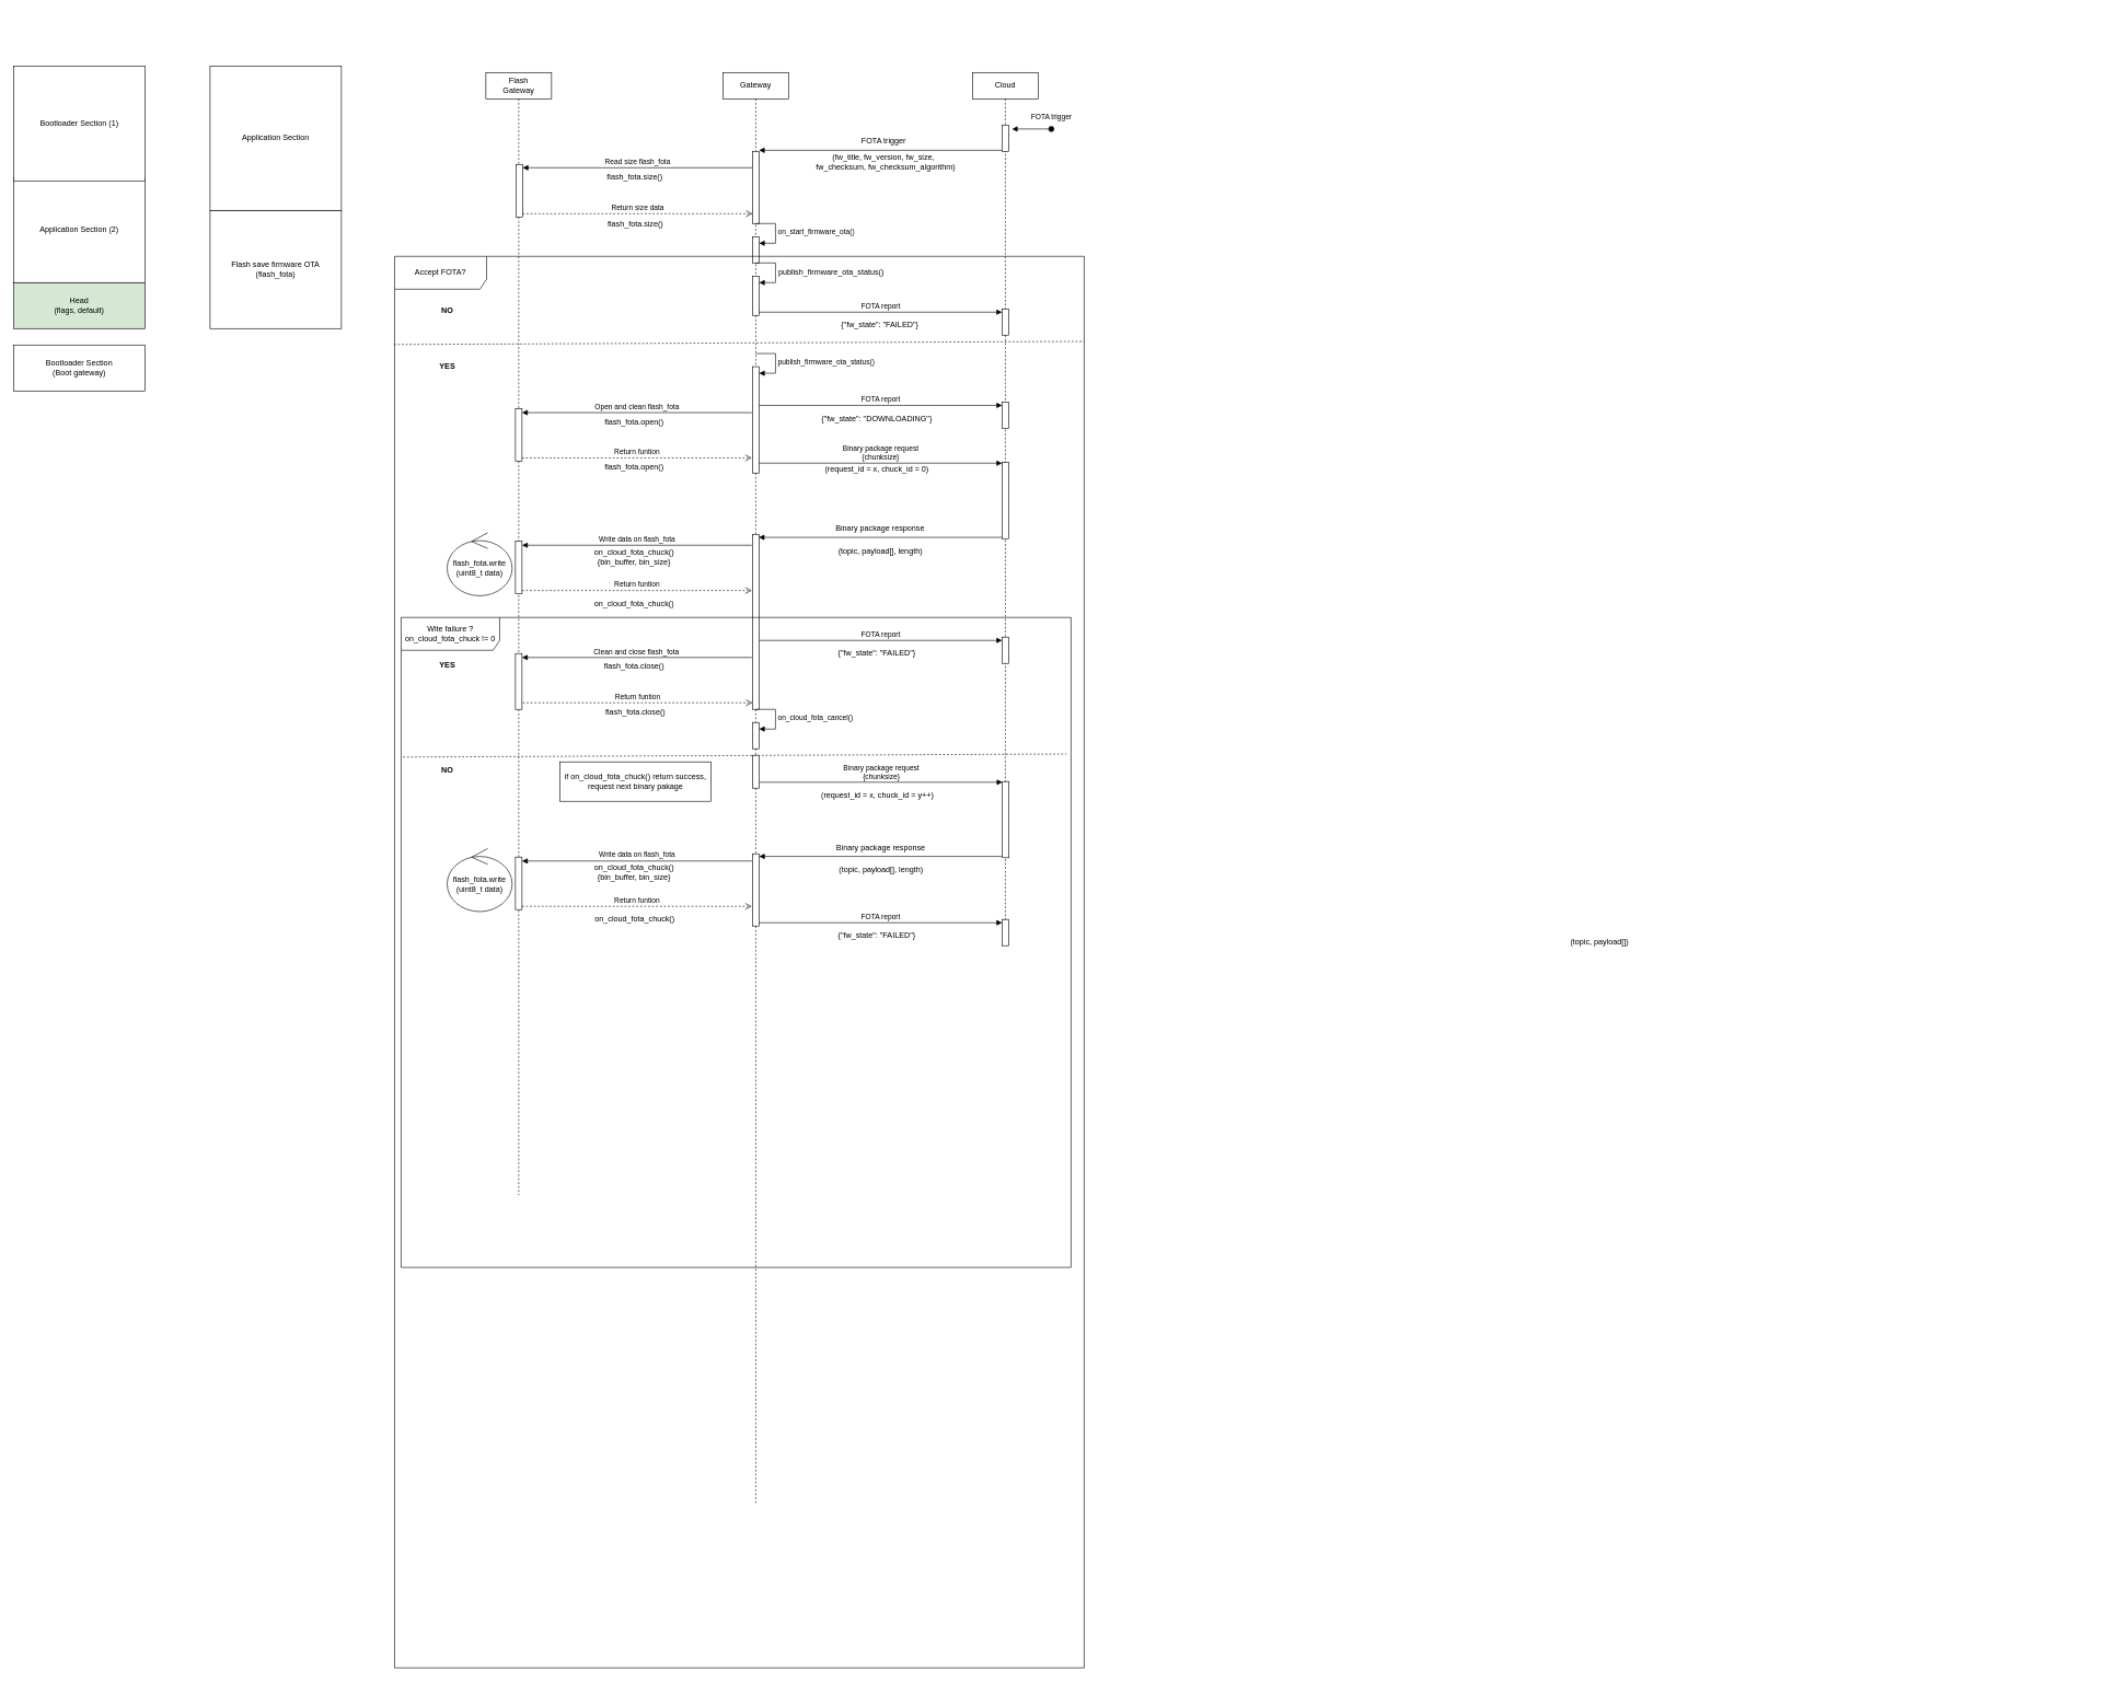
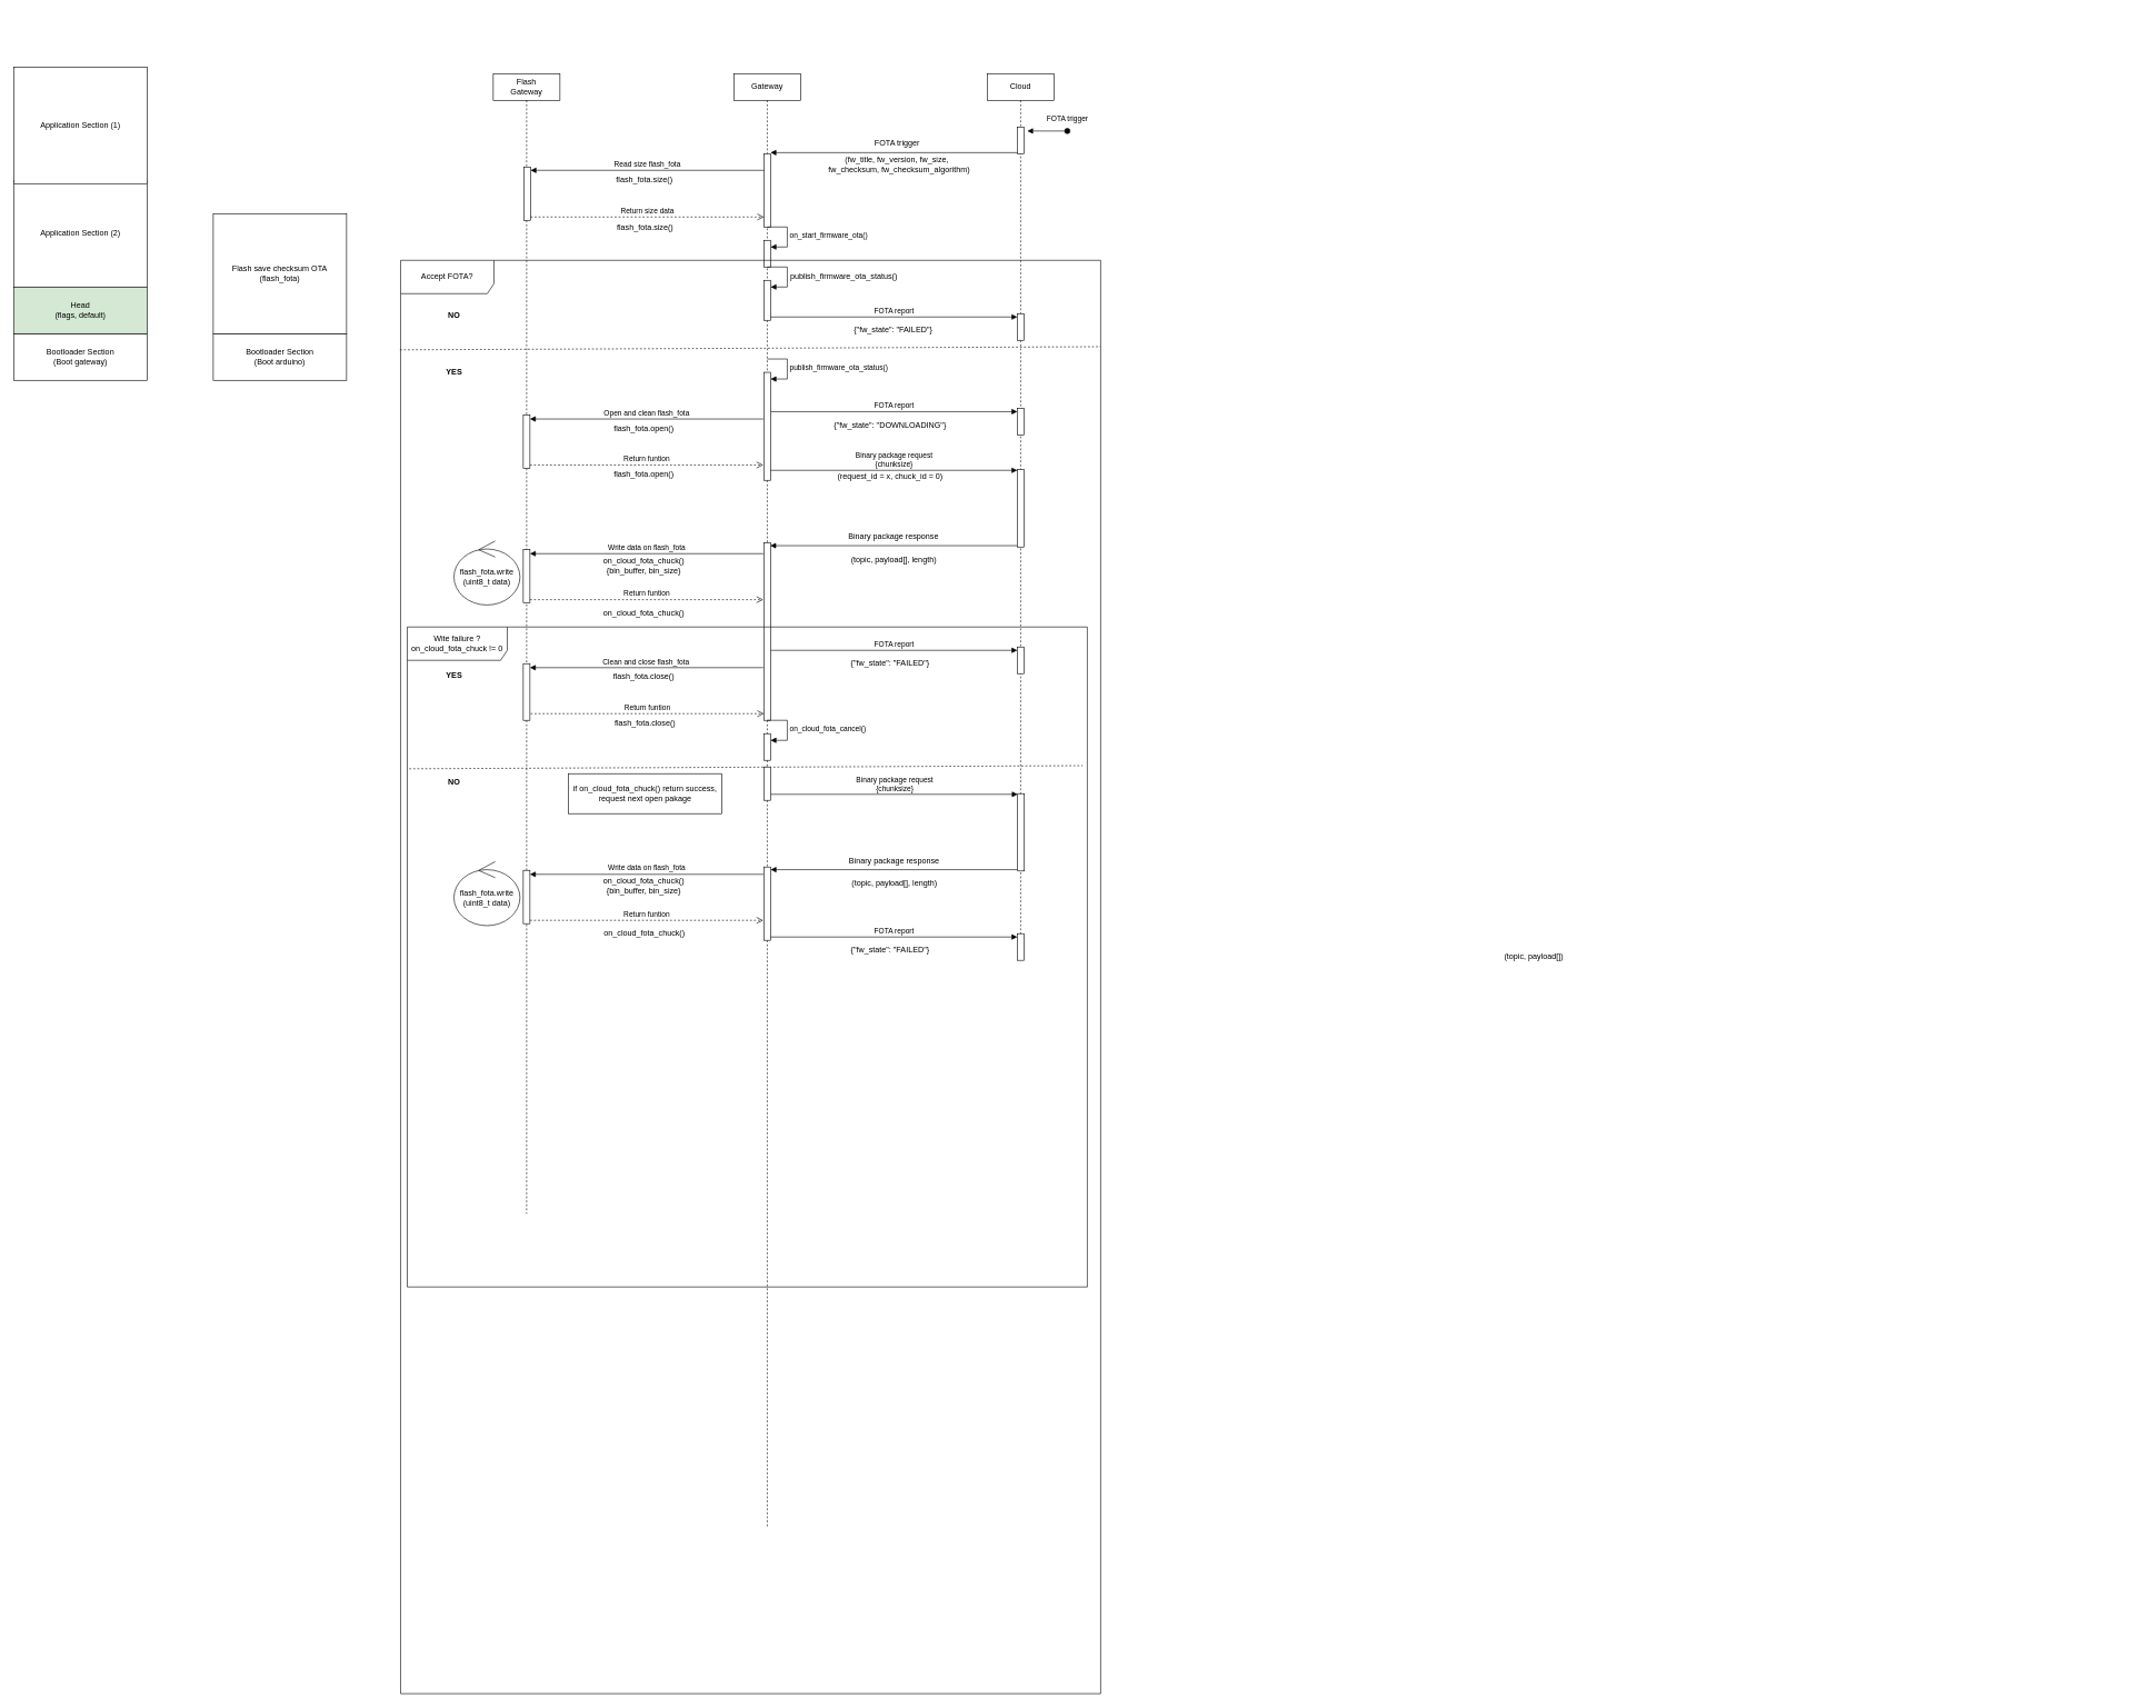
- <mxCell id="90" value="Bootloader Section (1)" style="rounded=0;whiteSpace=wrap;html=1;" vertex="1" parent="1"><mxGeometry x="20" y="100" width="200" height="175" as="geometry" /></mxCell>
+ <mxCell id="90" value="Application Section (1)" style="rounded=0;whiteSpace=wrap;html=1;" vertex="1" parent="1"><mxGeometry x="20" y="100" width="200" height="175" as="geometry" /></mxCell>
- <mxCell id="5" value="Application Section" style="rounded=0;whiteSpace=wrap;html=1;" parent="1" vertex="1"><mxGeometry x="319" y="100" width="200" height="220" as="geometry" /></mxCell>
- <mxCell id="4" value="Flash save firmware OTA&lt;br&gt;(flash_fota)" style="rounded=0;whiteSpace=wrap;html=1;" parent="1" vertex="1"><mxGeometry x="319" y="320" width="200" height="180" as="geometry" /></mxCell>
+ <mxCell id="4" value="Flash save checksum OTA&lt;br&gt;(flash_fota)" style="rounded=0;whiteSpace=wrap;html=1;" parent="1" vertex="1"><mxGeometry x="319" y="320" width="200" height="180" as="geometry" /></mxCell>
+ <mxCell id="3" value="Bootloader Section&lt;br&gt;(Boot arduino)" style="rounded=0;whiteSpace=wrap;html=1;" parent="1" vertex="1"><mxGeometry x="319" y="500" width="200" height="70" as="geometry" /></mxCell>
- <mxCell id="88" value="Bootloader Section&lt;br&gt;(Boot gateway)" style="rounded=0;whiteSpace=wrap;html=1;" vertex="1" parent="1"><mxGeometry x="20" y="525" width="200" height="70" as="geometry" /></mxCell>
+ <mxCell id="88" value="Bootloader Section&lt;br&gt;(Boot gateway)" style="rounded=0;whiteSpace=wrap;html=1;" vertex="1" parent="1"><mxGeometry x="20" y="500" width="200" height="70" as="geometry" /></mxCell>
- <mxCell id="70" value="if on_cloud_fota_chuck() return success, request next binary pakage" style="rounded=0;whiteSpace=wrap;html=1;" parent="1" vertex="1"><mxGeometry x="852" y="1160" width="230" height="60" as="geometry" /></mxCell>
+ <mxCell id="70" value="if on_cloud_fota_chuck() return success, request next open pakage" style="rounded=0;whiteSpace=wrap;html=1;" parent="1" vertex="1"><mxGeometry x="852" y="1160" width="230" height="60" as="geometry" /></mxCell>
- <mxCell id="72" value="(request_id = x, chuck_id = y++)" style="text;html=1;strokeColor=none;fillColor=none;align=center;verticalAlign=middle;whiteSpace=wrap;rounded=0;" parent="1" vertex="1"><mxGeometry x="1240.5" y="1196" width="189" height="30" as="geometry" /></mxCell>
- <mxCell id="43" value="(topic, payload[])" style="text;html=1;strokeColor=none;fillColor=none;align=center;verticalAlign=middle;whiteSpace=wrap;rounded=0;" parent="1" vertex="1"><mxGeometry x="2295" y="1420" width="280" height="30" as="geometry" /></mxCell>
+ <mxCell id="43" value="(topic, payload[])" style="text;html=1;strokeColor=none;fillColor=none;align=center;verticalAlign=middle;whiteSpace=wrap;rounded=0;" parent="1" vertex="1"><mxGeometry x="2160" y="1420" width="280" height="30" as="geometry" /></mxCell>
